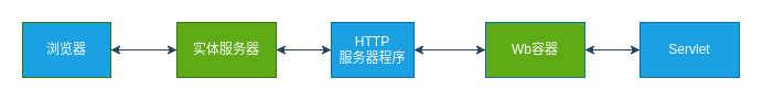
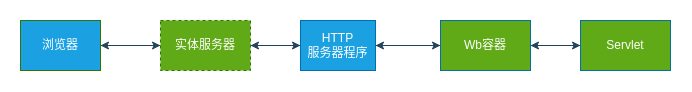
- <mxCell id="10" value="实体服务器" style="rounded=0;whiteSpace=wrap;html=1;fillColor=#60a917;fontColor=#ffffff;strokeColor=#2D7600;" vertex="1" parent="1"><mxGeometry x="160" y="20" width="90" height="50" as="geometry" /></mxCell>
+ <mxCell id="10" value="实体服务器" style="rounded=0;whiteSpace=wrap;html=1;fillColor=#60a917;fontColor=#ffffff;strokeColor=#2D7600;dashed=1;" vertex="1" parent="1"><mxGeometry x="160" y="20" width="90" height="50" as="geometry" /></mxCell>
- <mxCell id="14" value="Servlet" style="rounded=0;whiteSpace=wrap;html=1;fillColor=#1ba1e2;fontColor=#ffffff;strokeColor=#006EAF;" vertex="1" parent="1"><mxGeometry x="580" y="20" width="90" height="50" as="geometry" /></mxCell>
+ <mxCell id="14" value="Servlet" style="rounded=0;whiteSpace=wrap;html=1;fillColor=#60a917;fontColor=#ffffff;strokeColor=#006EAF;" vertex="1" parent="1"><mxGeometry x="580" y="20" width="90" height="50" as="geometry" /></mxCell>
